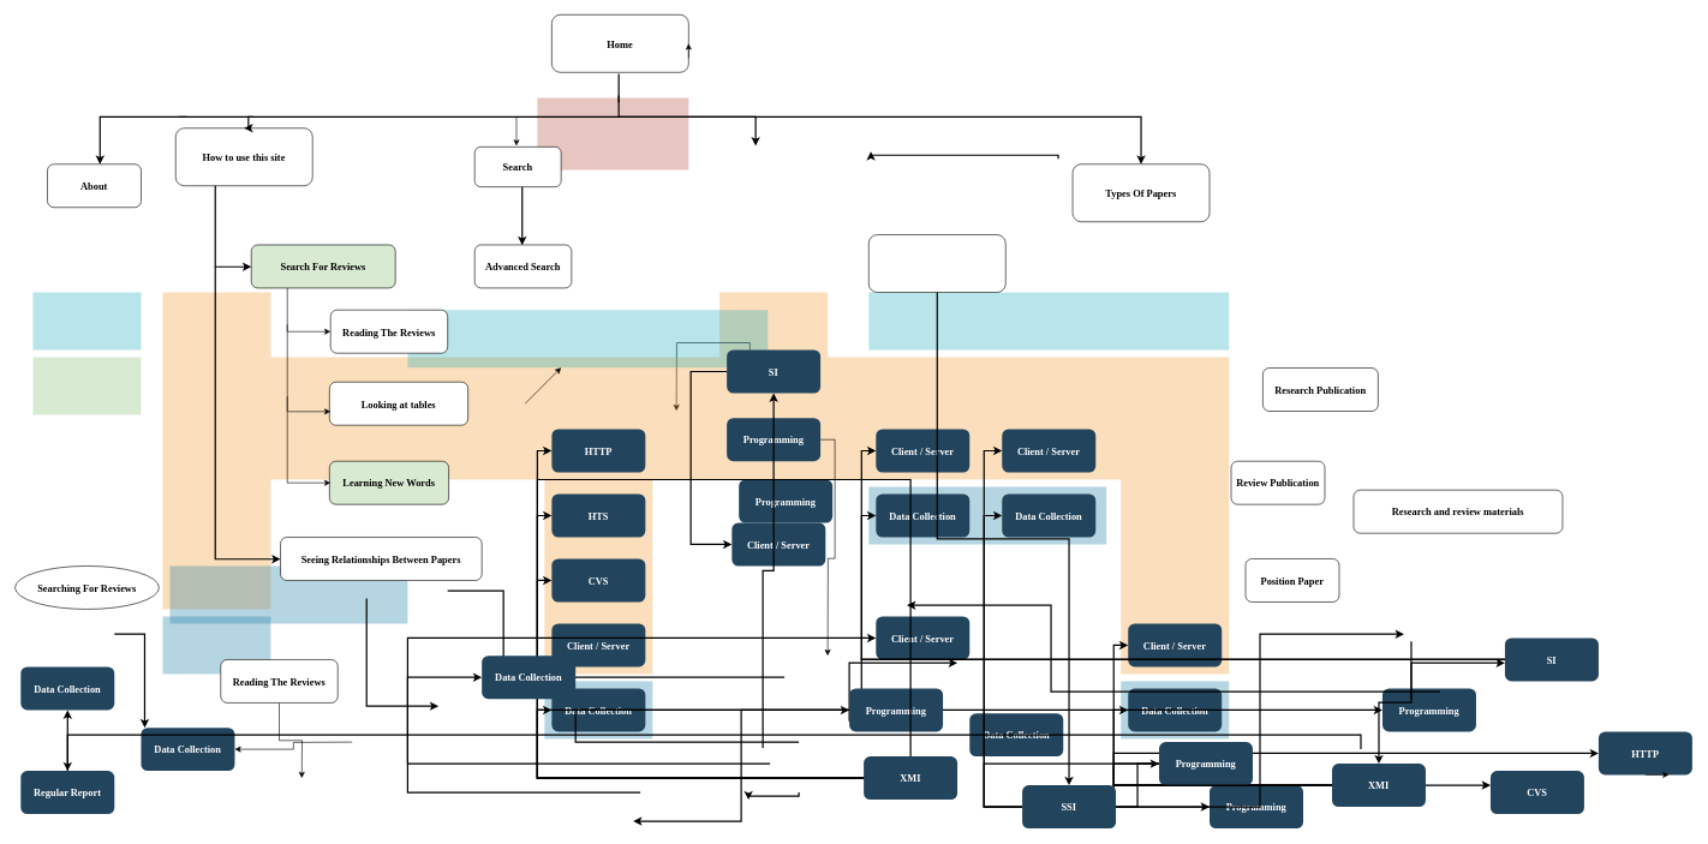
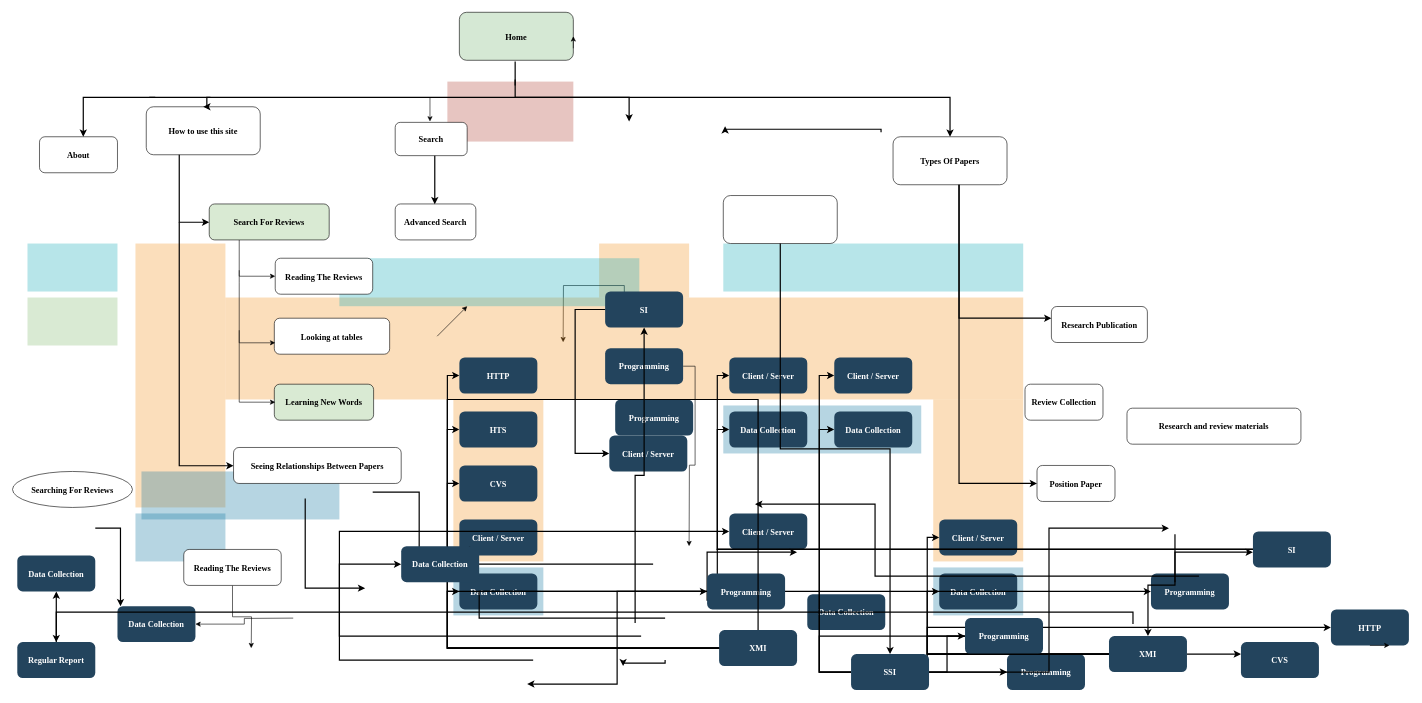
- <mxCell id="18" value="Home" style="rounded=1;fontStyle=1;fontFamily=Tahoma;fontSize=14" parent="1" vertex="1"><mxGeometry x="765" y="20" width="190" height="80" as="geometry" /></mxCell>
+ <mxCell id="18" value="Home" style="rounded=1;fontStyle=1;fontFamily=Tahoma;fontSize=14;fillColor=#d5e8d4;" parent="1" vertex="1"><mxGeometry x="765" y="20" width="190" height="80" as="geometry" /></mxCell>
+ <mxCell id="66" value="" style="edgeStyle=elbowEdgeStyle;elbow=horizontal;strokeWidth=2;rounded=0" parent="1" source="22" target="27" edge="1"><mxGeometry x="-23" y="135.5" width="100" height="100" as="geometry"><mxPoint x="-25" y="195.5" as="sourcePoint" /><mxPoint x="75" y="95.5" as="targetPoint" /><Array as="points"><mxPoint x="1598" y="530" /><mxPoint x="1598" y="560" /></Array></mxGeometry></mxCell>
- <mxCell id="28" value="Review Publication" style="rounded=1;fontStyle=1;fontFamily=Tahoma;fontSize=14" parent="1" vertex="1"><mxGeometry x="1708" y="640" width="130" height="60" as="geometry" /></mxCell>
+ <mxCell id="28" value="Review Collection" style="rounded=1;fontStyle=1;fontFamily=Tahoma;fontSize=14" parent="1" vertex="1"><mxGeometry x="1708" y="640" width="130" height="60" as="geometry" /></mxCell>
+ <mxCell id="67" value="" style="edgeStyle=elbowEdgeStyle;elbow=horizontal;strokeWidth=2;rounded=0" parent="1" source="22" target="29" edge="1"><mxGeometry x="-23" y="135.5" width="100" height="100" as="geometry"><mxPoint x="-25" y="195.5" as="sourcePoint" /><mxPoint x="75" y="95.5" as="targetPoint" /><Array as="points"><mxPoint x="1598" y="690" /></Array></mxGeometry></mxCell>
